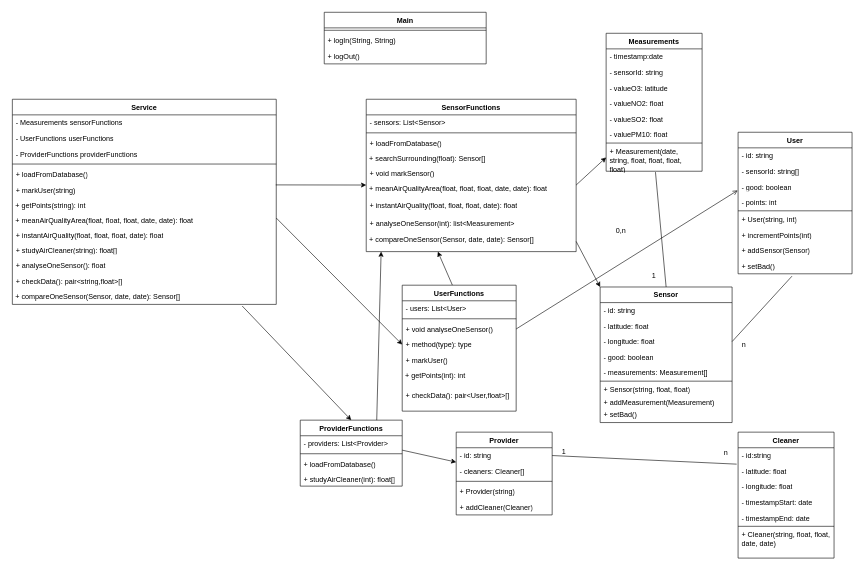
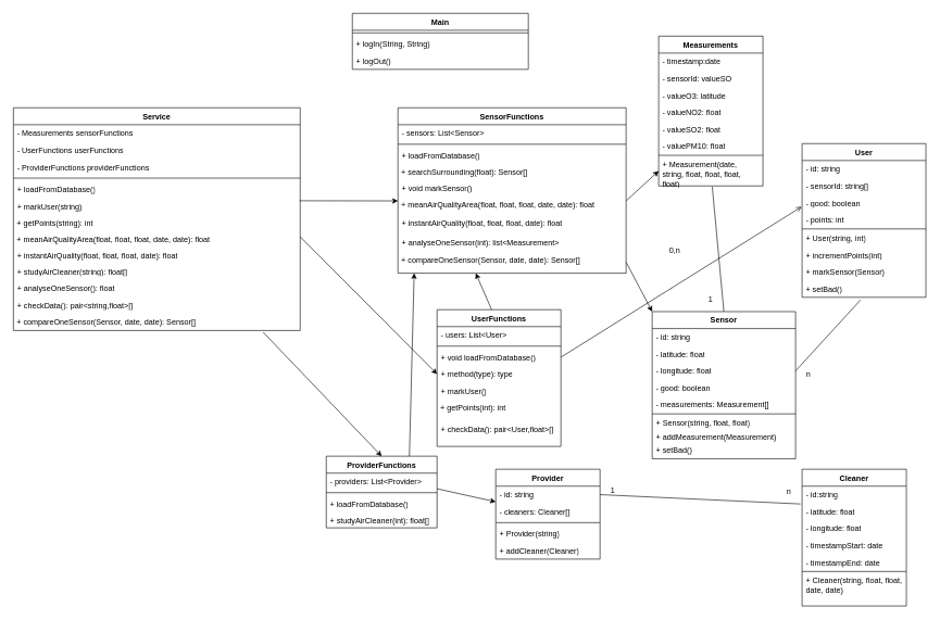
- <mxCell id="22" value="&lt;div&gt;- sensorId: string&lt;br&gt;&lt;/div&gt;" style="text;strokeColor=none;fillColor=none;align=left;verticalAlign=top;spacingLeft=4;spacingRight=4;overflow=hidden;rotatable=0;points=[[0,0.5],[1,0.5]];portConstraint=eastwest;whiteSpace=wrap;html=1;" parent="20" vertex="1"><mxGeometry y="52" width="160" height="26" as="geometry" /></mxCell>
+ <mxCell id="22" value="&lt;div&gt;- sensorId: valueSO&lt;br&gt;&lt;/div&gt;" style="text;strokeColor=none;fillColor=none;align=left;verticalAlign=top;spacingLeft=4;spacingRight=4;overflow=hidden;rotatable=0;points=[[0,0.5],[1,0.5]];portConstraint=eastwest;whiteSpace=wrap;html=1;" parent="20" vertex="1"><mxGeometry y="52" width="160" height="26" as="geometry" /></mxCell>
- <mxCell id="47" value="+ addSensor(Sensor)" style="text;strokeColor=none;fillColor=none;align=left;verticalAlign=top;spacingLeft=4;spacingRight=4;overflow=hidden;rotatable=0;points=[[0,0.5],[1,0.5]];portConstraint=eastwest;whiteSpace=wrap;html=1;" parent="39" vertex="1"><mxGeometry y="184" width="190" height="26" as="geometry" /></mxCell>
+ <mxCell id="47" value="+ markSensor(Sensor)" style="text;strokeColor=none;fillColor=none;align=left;verticalAlign=top;spacingLeft=4;spacingRight=4;overflow=hidden;rotatable=0;points=[[0,0.5],[1,0.5]];portConstraint=eastwest;whiteSpace=wrap;html=1;" parent="39" vertex="1"><mxGeometry y="184" width="190" height="26" as="geometry" /></mxCell>
- <mxCell id="75" value="&lt;div&gt;+ void analyseOneSensor()&lt;/div&gt;" style="text;strokeColor=none;fillColor=none;align=left;verticalAlign=top;spacingLeft=4;spacingRight=4;overflow=hidden;rotatable=0;points=[[0,0.5],[1,0.5]];portConstraint=eastwest;whiteSpace=wrap;html=1;" parent="72" vertex="1"><mxGeometry y="60" width="190" height="26" as="geometry" /></mxCell>
+ <mxCell id="75" value="&lt;div&gt;+ void loadFromDatabase()&lt;/div&gt;" style="text;strokeColor=none;fillColor=none;align=left;verticalAlign=top;spacingLeft=4;spacingRight=4;overflow=hidden;rotatable=0;points=[[0,0.5],[1,0.5]];portConstraint=eastwest;whiteSpace=wrap;html=1;" parent="72" vertex="1"><mxGeometry y="60" width="190" height="26" as="geometry" /></mxCell>
